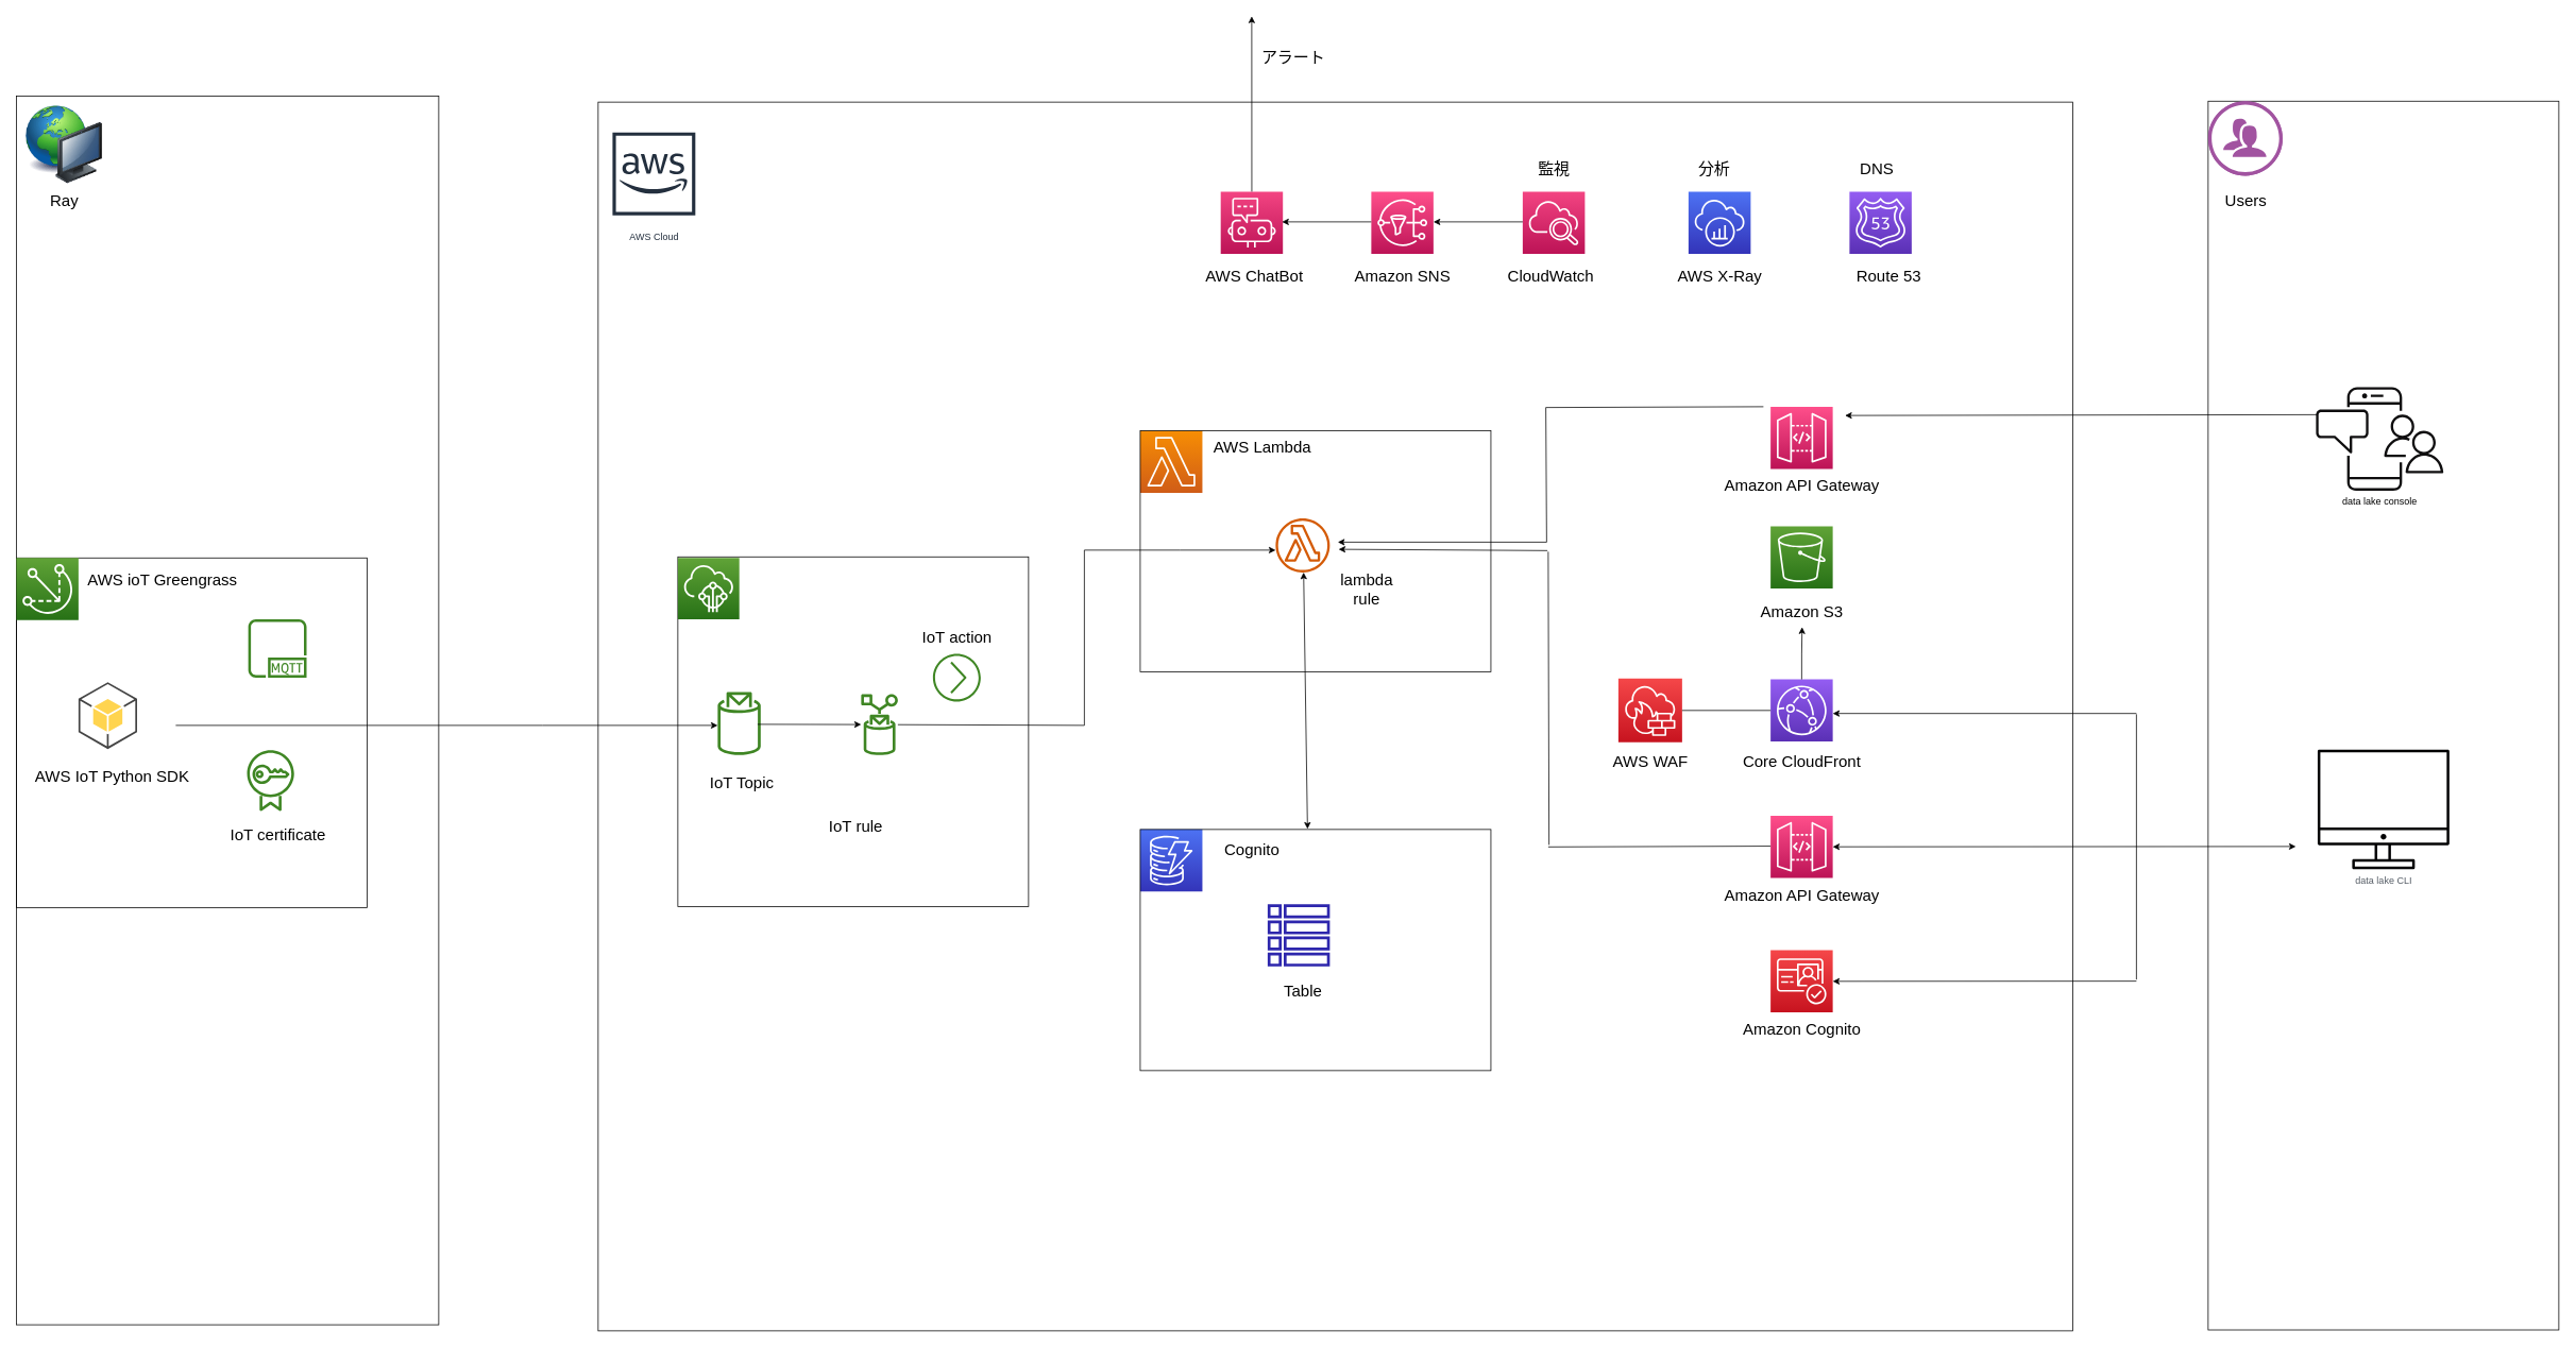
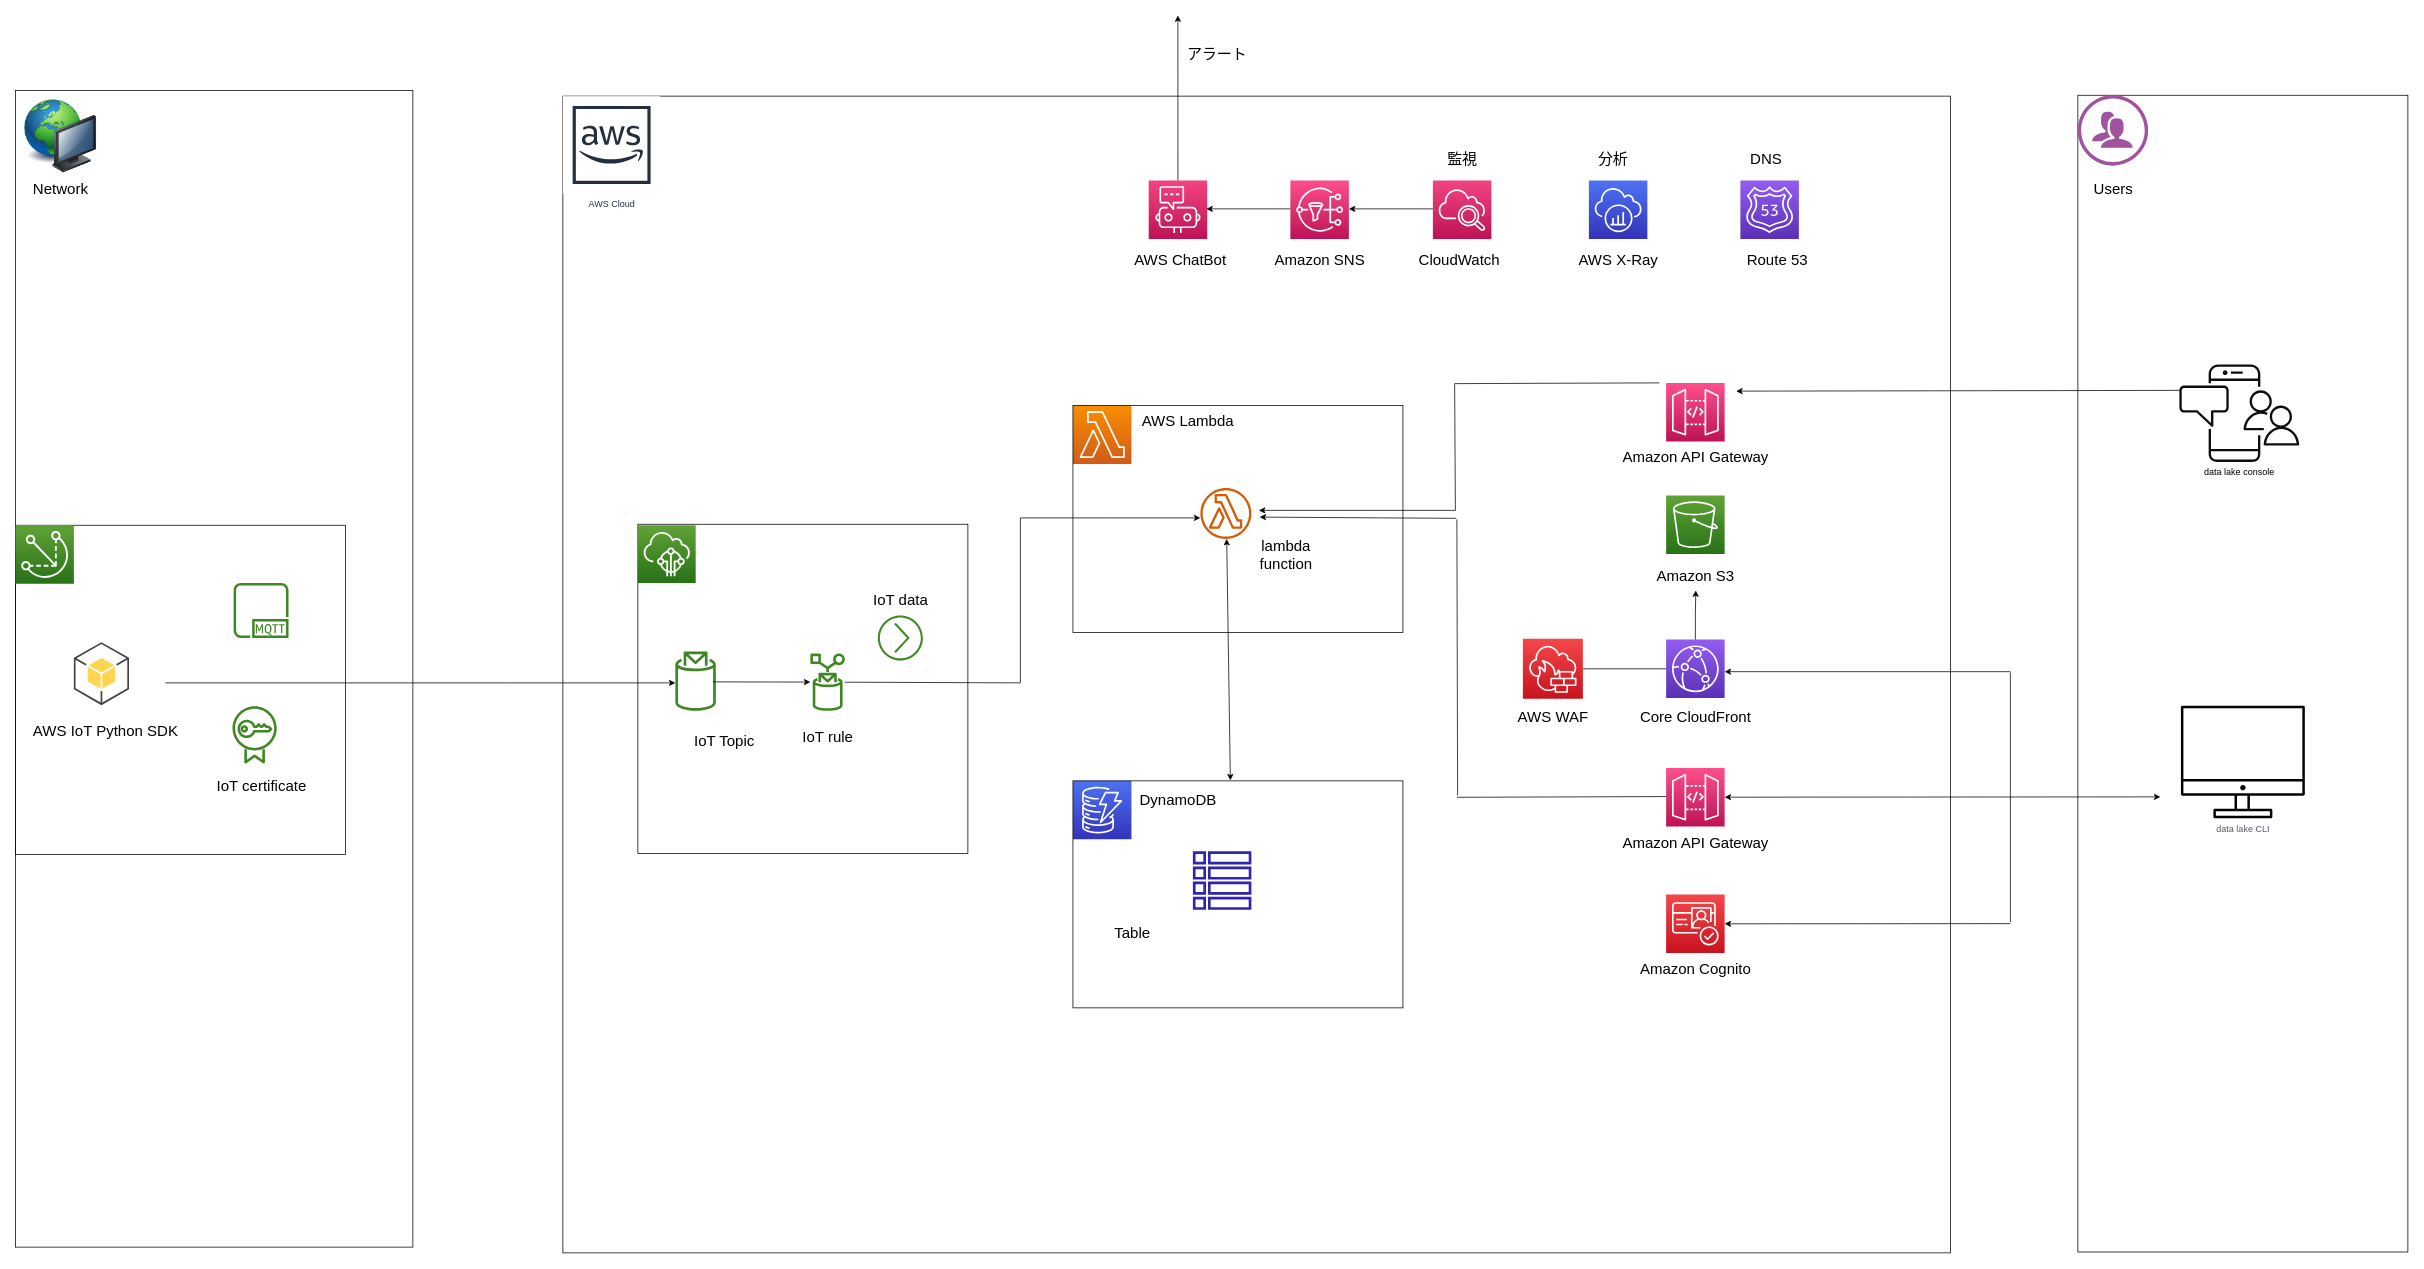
- <mxCell id="30" value="AWS Cloud" style="sketch=0;outlineConnect=0;fontColor=#232F3E;gradientColor=none;strokeColor=#232F3E;fillColor=#ffffff;dashed=0;verticalLabelPosition=bottom;verticalAlign=top;align=center;html=1;fontSize=12;fontStyle=0;aspect=fixed;shape=mxgraph.aws4.resourceIcon;resIcon=mxgraph.aws4.aws_cloud;" vertex="1" parent="1"><mxGeometry x="755" y="152.67" width="130" height="130" as="geometry" /></mxCell>
+ <mxCell id="30" value="AWS Cloud" style="sketch=0;outlineConnect=0;fontColor=#232F3E;gradientColor=none;strokeColor=#232F3E;fillColor=#ffffff;dashed=0;verticalLabelPosition=bottom;verticalAlign=top;align=center;html=1;fontSize=12;fontStyle=0;aspect=fixed;shape=mxgraph.aws4.resourceIcon;resIcon=mxgraph.aws4.aws_cloud;" vertex="1" parent="1"><mxGeometry x="750" y="127.67" width="130" height="130" as="geometry" /></mxCell>
- <mxCell id="53" value="&lt;font style=&quot;font-size: 20px;&quot;&gt;Ray&lt;/font&gt;" style="text;html=1;align=center;verticalAlign=middle;resizable=0;points=[];autosize=1;strokeColor=none;fillColor=none;" vertex="1" parent="1"><mxGeometry x="30" y="230" width="100" height="40" as="geometry" /></mxCell>
+ <mxCell id="53" value="&lt;font style=&quot;font-size: 20px;&quot;&gt;Network&lt;/font&gt;" style="text;html=1;align=center;verticalAlign=middle;resizable=0;points=[];autosize=1;strokeColor=none;fillColor=none;" vertex="1" parent="1"><mxGeometry x="30" y="230" width="100" height="40" as="geometry" /></mxCell>
- <mxCell id="38" value="&lt;font style=&quot;font-size: 20px;&quot;&gt;AWS ioT Greengrass&lt;/font&gt;" style="text;html=1;align=center;verticalAlign=middle;resizable=0;points=[];autosize=1;strokeColor=none;fillColor=none;" vertex="1" parent="1"><mxGeometry x="98" y="706.33" width="210" height="40" as="geometry" /></mxCell>
- <mxCell id="49" value="&lt;font style=&quot;font-size: 20px;&quot;&gt;lambda&lt;br&gt;rule&lt;br&gt;&lt;/font&gt;" style="text;html=1;align=center;verticalAlign=middle;resizable=0;points=[];autosize=1;strokeColor=none;fillColor=none;" vertex="1" parent="1"><mxGeometry x="1669" y="708" width="90" height="60" as="geometry" /></mxCell>
+ <mxCell id="49" value="&lt;font style=&quot;font-size: 20px;&quot;&gt;lambda&lt;br&gt;function&lt;br&gt;&lt;/font&gt;" style="text;html=1;align=center;verticalAlign=middle;resizable=0;points=[];autosize=1;strokeColor=none;fillColor=none;" vertex="1" parent="1"><mxGeometry x="1669" y="708" width="90" height="60" as="geometry" /></mxCell>
- <mxCell id="45" value="&lt;font style=&quot;font-size: 20px;&quot;&gt;IoT action&lt;/font&gt;" style="text;html=1;align=center;verticalAlign=middle;resizable=0;points=[];autosize=1;strokeColor=none;fillColor=none;" vertex="1" parent="1"><mxGeometry x="1145" y="777.83" width="110" height="40" as="geometry" /></mxCell>
+ <mxCell id="45" value="&lt;font style=&quot;font-size: 20px;&quot;&gt;IoT data&lt;/font&gt;" style="text;html=1;align=center;verticalAlign=middle;resizable=0;points=[];autosize=1;strokeColor=none;fillColor=none;" vertex="1" parent="1"><mxGeometry x="1145" y="777.83" width="110" height="40" as="geometry" /></mxCell>
- <mxCell id="43" value="&lt;font style=&quot;font-size: 20px;&quot;&gt;IoT Topic&lt;/font&gt;" style="text;html=1;align=center;verticalAlign=middle;resizable=0;points=[];autosize=1;strokeColor=none;fillColor=none;" vertex="1" parent="1"><mxGeometry x="880" y="960.5" width="100" height="40" as="geometry" /></mxCell>
+ <mxCell id="43" value="&lt;font style=&quot;font-size: 20px;&quot;&gt;IoT Topic&lt;/font&gt;" style="text;html=1;align=center;verticalAlign=middle;resizable=0;points=[];autosize=1;strokeColor=none;fillColor=none;" vertex="1" parent="1"><mxGeometry x="915" y="965.5" width="100" height="40" as="geometry" /></mxCell>
- <mxCell id="44" value="&lt;font style=&quot;font-size: 20px;&quot;&gt;IoT rule&lt;/font&gt;" style="text;html=1;align=center;verticalAlign=middle;resizable=0;points=[];autosize=1;strokeColor=none;fillColor=none;" vertex="1" parent="1"><mxGeometry x="1028" y="1015.5" width="90" height="40" as="geometry" /></mxCell>
+ <mxCell id="44" value="&lt;font style=&quot;font-size: 20px;&quot;&gt;IoT rule&lt;/font&gt;" style="text;html=1;align=center;verticalAlign=middle;resizable=0;points=[];autosize=1;strokeColor=none;fillColor=none;" vertex="1" parent="1"><mxGeometry x="1058" y="960.5" width="90" height="40" as="geometry" /></mxCell>
- <mxCell id="47" value="&lt;font style=&quot;font-size: 20px;&quot;&gt;Cognito&lt;/font&gt;" style="text;html=1;align=center;verticalAlign=middle;resizable=0;points=[];autosize=1;strokeColor=none;fillColor=none;" vertex="1" parent="1"><mxGeometry x="1505.09" y="1045.49" width="130" height="40" as="geometry" /></mxCell>
+ <mxCell id="47" value="&lt;font style=&quot;font-size: 20px;&quot;&gt;DynamoDB&lt;/font&gt;" style="text;html=1;align=center;verticalAlign=middle;resizable=0;points=[];autosize=1;strokeColor=none;fillColor=none;" vertex="1" parent="1"><mxGeometry x="1505.09" y="1045.49" width="130" height="40" as="geometry" /></mxCell>
- <mxCell id="48" value="&lt;font style=&quot;font-size: 20px;&quot;&gt;Table&lt;/font&gt;" style="text;html=1;align=center;verticalAlign=middle;resizable=0;points=[];autosize=1;strokeColor=none;fillColor=none;" vertex="1" parent="1"><mxGeometry x="1599" y="1222.66" width="70" height="40" as="geometry" /></mxCell>
+ <mxCell id="48" value="&lt;font style=&quot;font-size: 20px;&quot;&gt;Table&lt;/font&gt;" style="text;html=1;align=center;verticalAlign=middle;resizable=0;points=[];autosize=1;strokeColor=none;fillColor=none;" vertex="1" parent="1"><mxGeometry x="1474" y="1222.66" width="70" height="40" as="geometry" /></mxCell>
